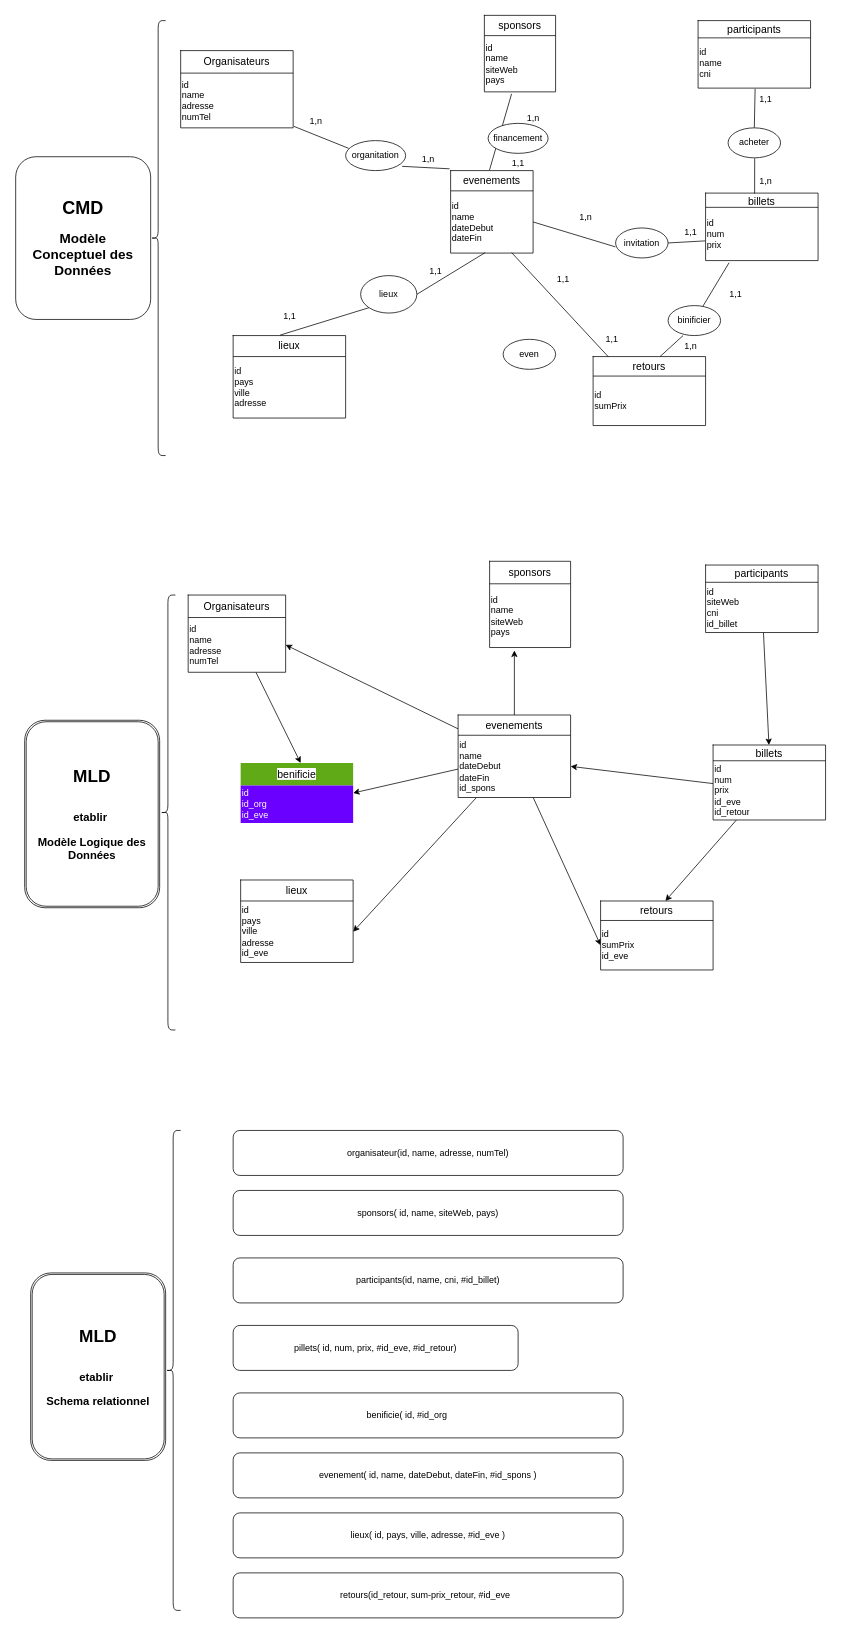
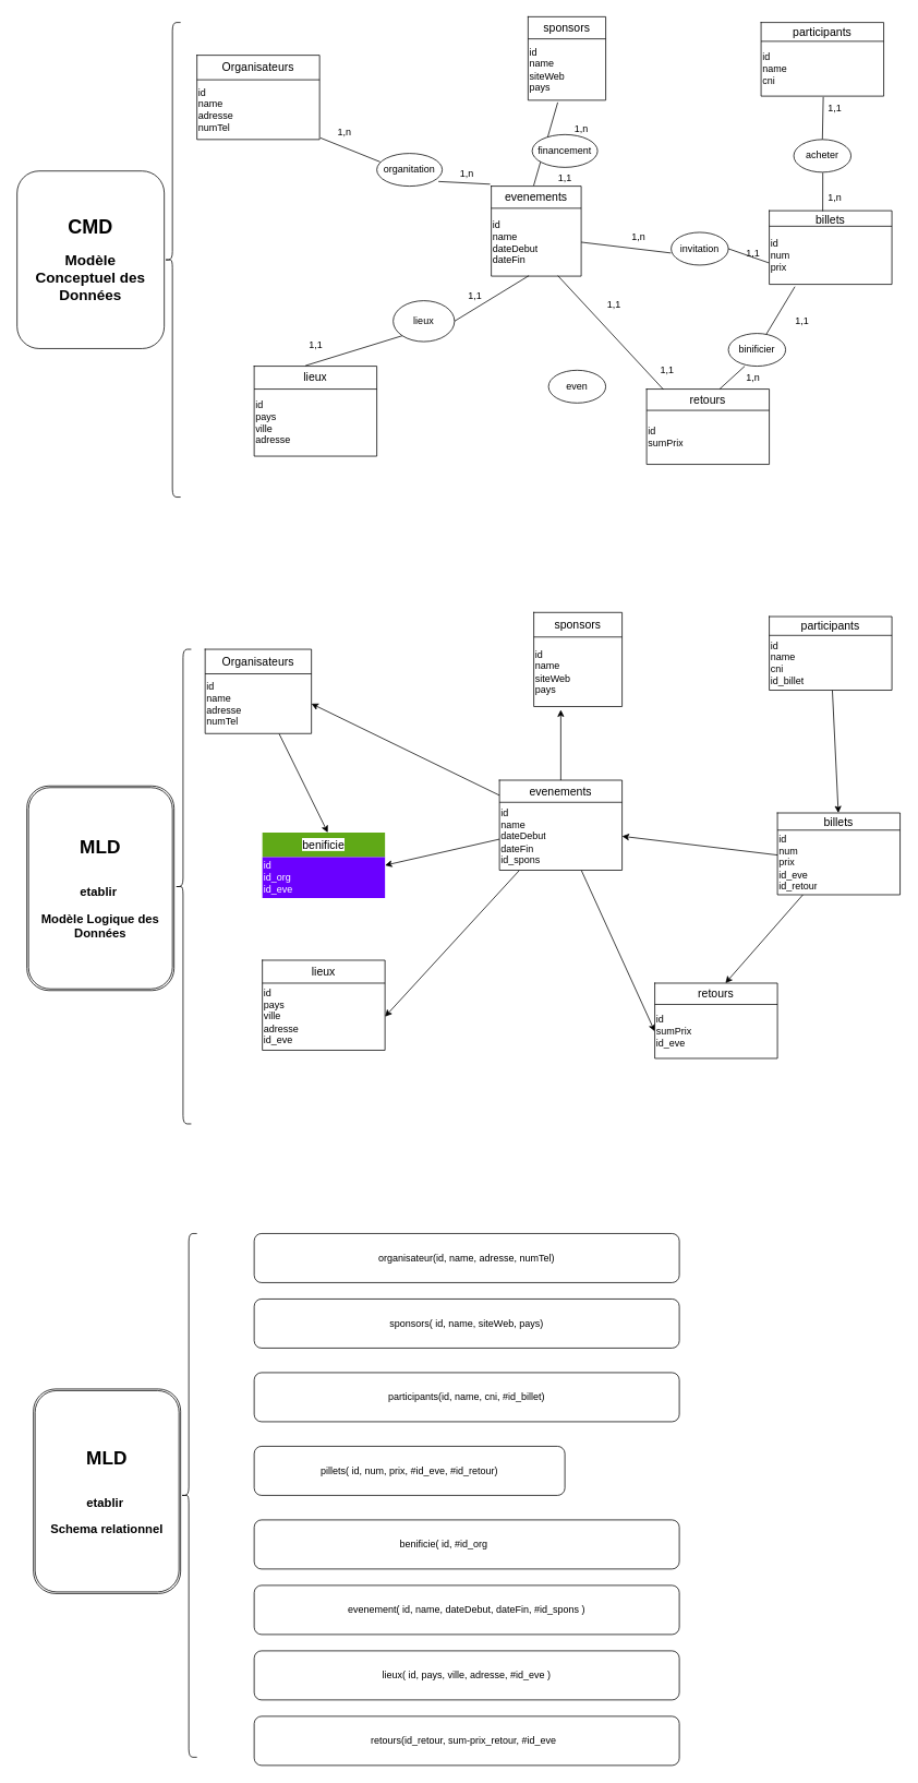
- <mxCell id="45" value="invitation" style="ellipse;whiteSpace=wrap;html=1;" parent="1" vertex="1"><mxGeometry x="820" y="303.5" width="70" height="40" as="geometry" /></mxCell>
+ <mxCell id="45" value="invitation" style="ellipse;whiteSpace=wrap;html=1;" parent="1" vertex="1"><mxGeometry x="820" y="283.5" width="70" height="40" as="geometry" /></mxCell>
- <mxCell id="96" value="id&lt;br&gt;siteWeb&lt;br&gt;cni&lt;br&gt;id_billet" style="shape=partialRectangle;html=1;whiteSpace=wrap;connectable=0;overflow=hidden;fillColor=none;top=0;left=0;bottom=0;right=0;pointerEvents=1;align=left;" parent="95" vertex="1"><mxGeometry width="150" height="67" as="geometry"><mxRectangle width="150" height="67" as="alternateBounds" /></mxGeometry></mxCell>
+ <mxCell id="96" value="id&lt;br&gt;name&lt;br&gt;cni&lt;br&gt;id_billet" style="shape=partialRectangle;html=1;whiteSpace=wrap;connectable=0;overflow=hidden;fillColor=none;top=0;left=0;bottom=0;right=0;pointerEvents=1;align=left;" parent="95" vertex="1"><mxGeometry width="150" height="67" as="geometry"><mxRectangle width="150" height="67" as="alternateBounds" /></mxGeometry></mxCell>
